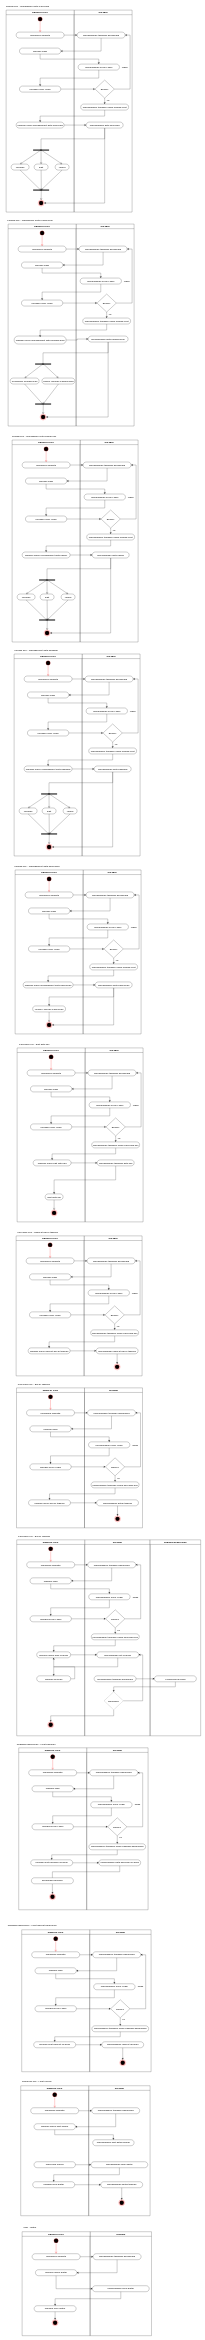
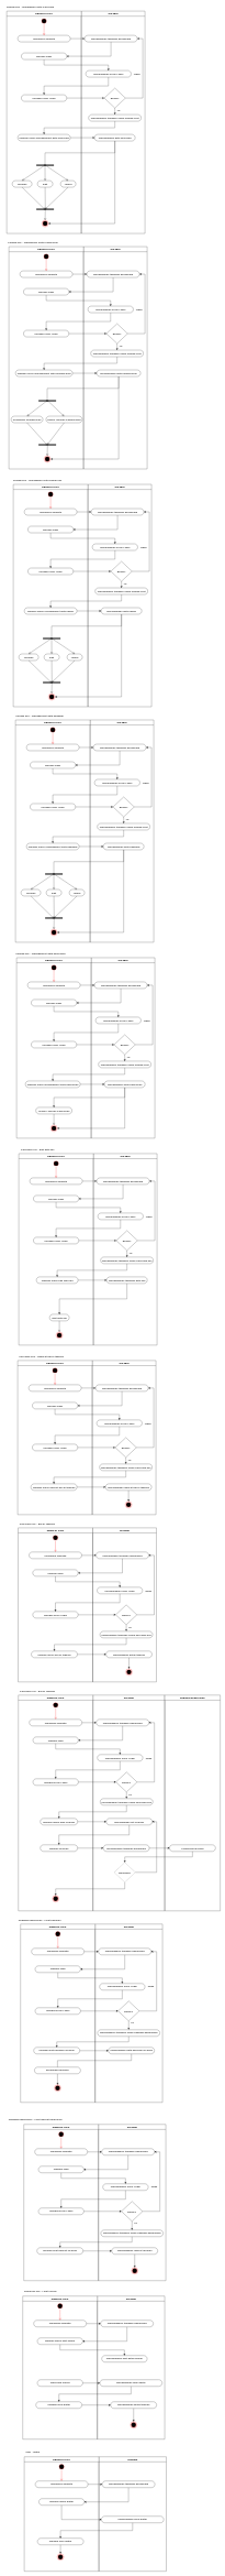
- <mxCell id="67" value="Memilih menu management data pembayaran" style="html=1;dashed=0;whitespace=wrap;shape=mxgraph.dfd.start" vertex="1" parent="51"><mxGeometry x="30" y="560" width="260.02" height="40" as="geometry" /></mxCell>
+ <mxCell id="67" value="Memilih menu management data pembayaran" style="html=1;dashed=0;whitespace=wrap;shape=mxgraph.dfd.start" vertex="1" parent="51"><mxGeometry x="30" y="560" width="260.02" height="30" as="geometry" /></mxCell>
- <mxCell id="306" style="edgeStyle=orthogonalEdgeStyle;rounded=0;orthogonalLoop=1;jettySize=auto;html=1;exitX=1;exitY=0.5;exitDx=0;exitDy=0;exitPerimeter=0;" edge="1" parent="1" source="293" target="291"><mxGeometry relative="1" as="geometry" /></mxCell>
+ <mxCell id="306" style="edgeStyle=orthogonalEdgeStyle;rounded=0;orthogonalLoop=1;jettySize=auto;html=1;exitX=1;exitY=0.5;exitDx=0;exitDy=0;exitPerimeter=0;entryX=0;entryY=0.5;entryDx=0;entryDy=0;entryPerimeter=0;" edge="1" parent="1" source="293" target="282"><mxGeometry relative="1" as="geometry" /></mxCell>
